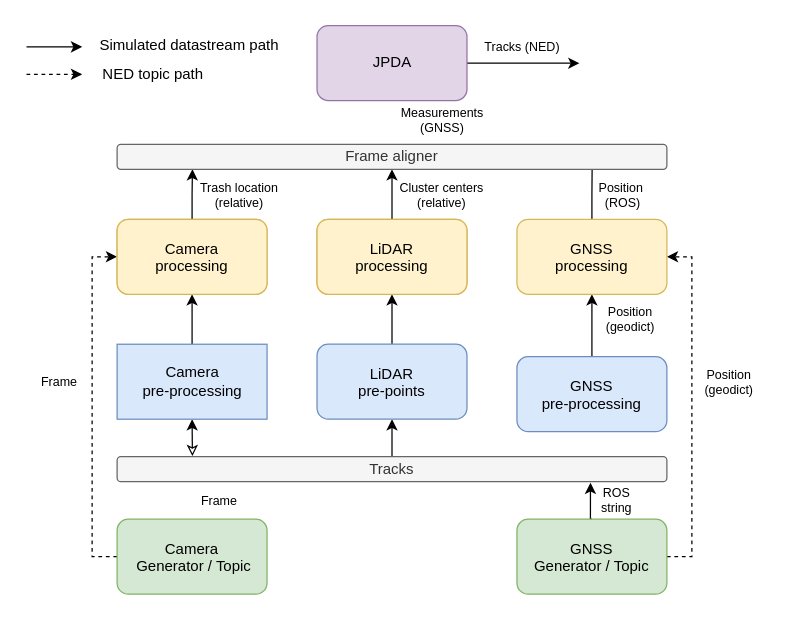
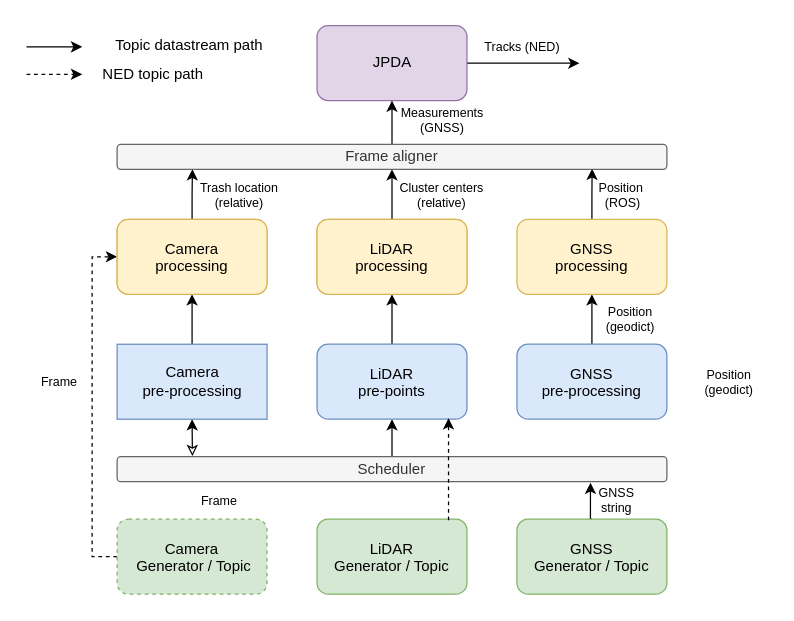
- <mxCell id="23" value="Simulated datastream path" style="text;align=center;verticalAlign=middle;resizable=0;points=[];autosize=1;strokeColor=none;fillColor=none;" vertex="1" parent="1"><mxGeometry x="66" y="20" width="170" height="30" as="geometry" /></mxCell>
+ <mxCell id="23" value="Topic datastream path" style="text;align=center;verticalAlign=middle;resizable=0;points=[];autosize=1;strokeColor=none;fillColor=none;" vertex="1" parent="1"><mxGeometry x="66" y="20" width="170" height="30" as="geometry" /></mxCell>
+ <mxCell id="39" style="edgeStyle=orthogonalEdgeStyle;rounded=0;orthogonalLoop=1;jettySize=auto;html=1;exitX=0.5;exitY=0;exitDx=0;exitDy=0;entryX=0.5;entryY=1;entryDx=0;entryDy=0;" edge="1" parent="1" source="40" target="21"><mxGeometry relative="1" as="geometry" /></mxCell>
- <mxCell id="18" style="edgeStyle=orthogonalEdgeStyle;rounded=0;orthogonalLoop=1;jettySize=auto;html=1;exitX=0.5;exitY=0;exitDx=0;exitDy=0;entryX=0.864;entryY=0.974;entryDx=0;entryDy=0;entryPerimeter=0;endArrow=none;" edge="1" parent="1" source="19" target="40"><mxGeometry relative="1" as="geometry" /></mxCell>
+ <mxCell id="18" style="edgeStyle=orthogonalEdgeStyle;rounded=0;orthogonalLoop=1;jettySize=auto;html=1;exitX=0.5;exitY=0;exitDx=0;exitDy=0;entryX=0.864;entryY=0.974;entryDx=0;entryDy=0;entryPerimeter=0;" edge="1" parent="1" source="19" target="40"><mxGeometry relative="1" as="geometry" /></mxCell>
- <mxCell id="9" value="GNSS&#10;pre-processing" style="rounded=1;fillColor=#dae8fc;strokeColor=#6c8ebf;fontStyle=0;" vertex="1" parent="1"><mxGeometry x="413" y="285" width="120" height="60" as="geometry" /></mxCell>
+ <mxCell id="9" value="GNSS&#10;pre-processing" style="rounded=1;fillColor=#dae8fc;strokeColor=#6c8ebf;fontStyle=0;" vertex="1" parent="1"><mxGeometry x="413" y="275" width="120" height="60" as="geometry" /></mxCell>
- <mxCell id="13" style="edgeStyle=orthogonalEdgeStyle;rounded=0;orthogonalLoop=1;jettySize=auto;html=1;exitX=1;exitY=0.5;exitDx=0;exitDy=0;entryX=1;entryY=0.5;entryDx=0;entryDy=0;dashed=1;" edge="1" parent="1" source="15" target="19"><mxGeometry relative="1" as="geometry"><Array as="points"><mxPoint x="553" y="445" /><mxPoint x="553" y="205" /></Array></mxGeometry></mxCell>
- <mxCell id="37" value="Tracks" style="rounded=1;whiteSpace=wrap;html=1;fillColor=#f5f5f5;fontColor=#333333;strokeColor=#666666;" vertex="1" parent="1"><mxGeometry x="93" y="365" width="440" height="20" as="geometry" /></mxCell>
+ <mxCell id="37" value="Scheduler" style="rounded=1;whiteSpace=wrap;html=1;fillColor=#f5f5f5;fontColor=#333333;strokeColor=#666666;" vertex="1" parent="1"><mxGeometry x="93" y="365" width="440" height="20" as="geometry" /></mxCell>
+ <mxCell id="38" style="edgeStyle=orthogonalEdgeStyle;rounded=0;orthogonalLoop=1;jettySize=auto;html=1;exitX=0.877;exitY=0.015;exitDx=0;exitDy=0;entryX=0.877;entryY=0.986;entryDx=0;entryDy=0;dashed=1;entryPerimeter=0;exitPerimeter=0;" edge="1" parent="1" source="12" target="7"><mxGeometry relative="1" as="geometry" /></mxCell>
- <mxCell id="27" value="ROS&#10;string" style="text;align=center;verticalAlign=middle;resizable=0;points=[];autosize=1;strokeColor=none;fillColor=none;fontSize=10;" vertex="1" parent="1"><mxGeometry x="468" y="380" width="50" height="40" as="geometry" /></mxCell>
+ <mxCell id="27" value="GNSS&#10;string" style="text;align=center;verticalAlign=middle;resizable=0;points=[];autosize=1;strokeColor=none;fillColor=none;fontSize=10;" vertex="1" parent="1"><mxGeometry x="468" y="380" width="50" height="40" as="geometry" /></mxCell>
- <mxCell id="11" value="Camera&#10; Generator / Topic" style="rounded=1;fillColor=#d5e8d4;strokeColor=#82b366;fontStyle=0;" vertex="1" parent="1"><mxGeometry x="93" y="415" width="120" height="60" as="geometry" /></mxCell>
+ <mxCell id="11" value="Camera&#10; Generator / Topic" style="rounded=1;fillColor=#d5e8d4;strokeColor=#82b366;fontStyle=0;dashed=1;" vertex="1" parent="1"><mxGeometry x="93" y="415" width="120" height="60" as="geometry" /></mxCell>
+ <mxCell id="12" value="LiDAR&#10;Generator / Topic" style="rounded=1;fillColor=#d5e8d4;strokeColor=#82b366;fontStyle=0;" vertex="1" parent="1"><mxGeometry x="253" y="415" width="120" height="60" as="geometry" /></mxCell>
